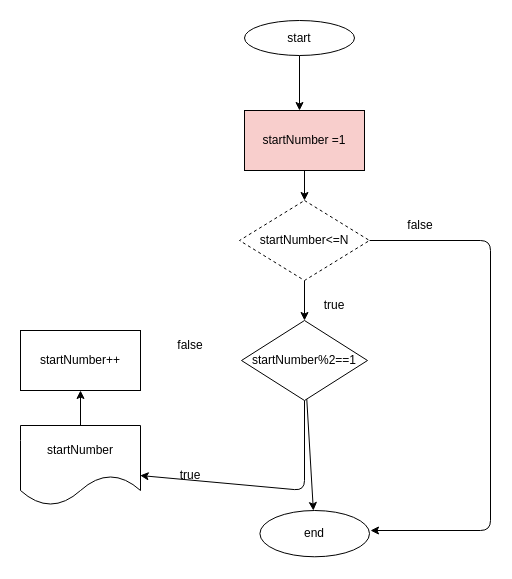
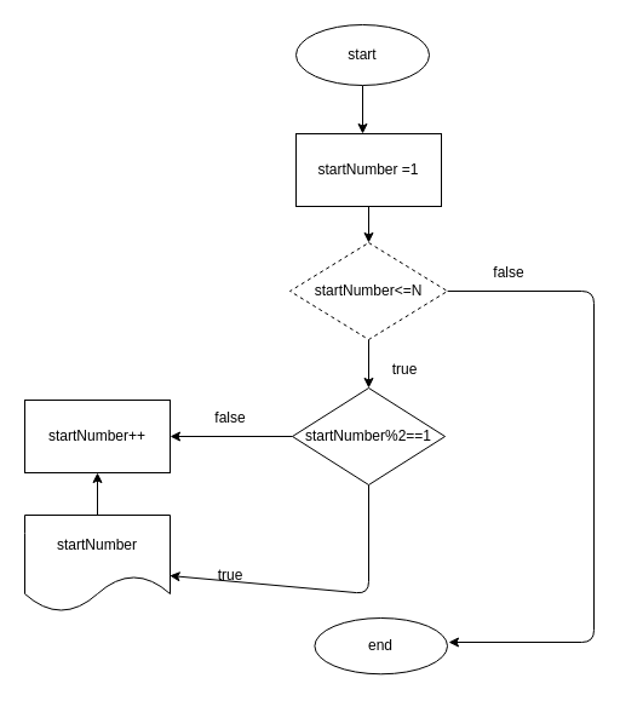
- <mxCell id="3" value="start" style="ellipse;whiteSpace=wrap;html=1;" vertex="1" parent="1"><mxGeometry x="244" y="20" width="110" height="35" as="geometry" /></mxCell>
+ <mxCell id="3" value="start" style="ellipse;whiteSpace=wrap;html=1;" vertex="1" parent="1"><mxGeometry x="244" y="20" width="110" height="50" as="geometry" /></mxCell>
- <mxCell id="5" value="startNumber =1" style="rounded=0;whiteSpace=wrap;html=1;fillColor=#f8cecc;" vertex="1" parent="1"><mxGeometry x="244" y="110" width="120" height="60" as="geometry" /></mxCell>
+ <mxCell id="5" value="startNumber =1" style="rounded=0;whiteSpace=wrap;html=1;" vertex="1" parent="1"><mxGeometry x="244" y="110" width="120" height="60" as="geometry" /></mxCell>
- <mxCell id="9" style="edgeStyle=none;html=1;" edge="1" parent="1" source="11" target="18"><mxGeometry relative="1" as="geometry" /></mxCell>
+ <mxCell id="9" style="edgeStyle=none;html=1;entryX=1;entryY=0.5;entryDx=0;entryDy=0;" edge="1" parent="1" source="11" target="16"><mxGeometry relative="1" as="geometry" /></mxCell>
